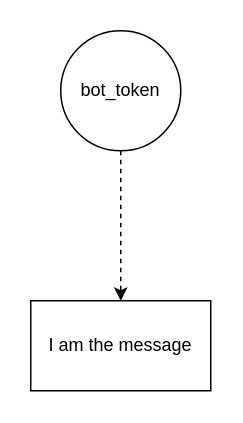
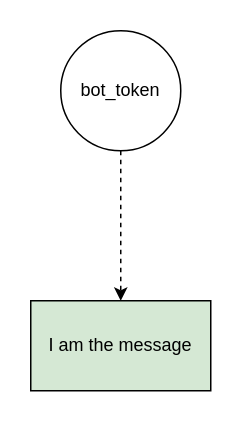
- <mxCell id="3" value="I am the message" style="whiteSpace=wrap;html=1;" parent="1" vertex="1"><mxGeometry x="20" y="200" width="120" height="60" as="geometry" /></mxCell>
+ <mxCell id="3" value="I am the message" style="whiteSpace=wrap;html=1;fillColor=#d5e8d4;" parent="1" vertex="1"><mxGeometry x="20" y="200" width="120" height="60" as="geometry" /></mxCell>
